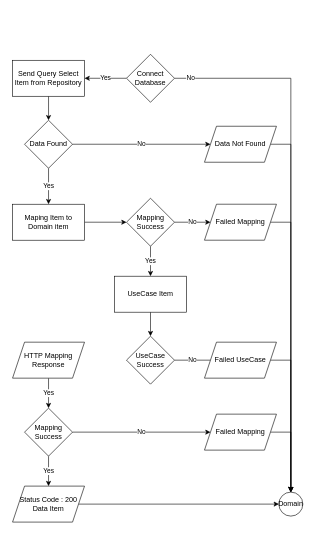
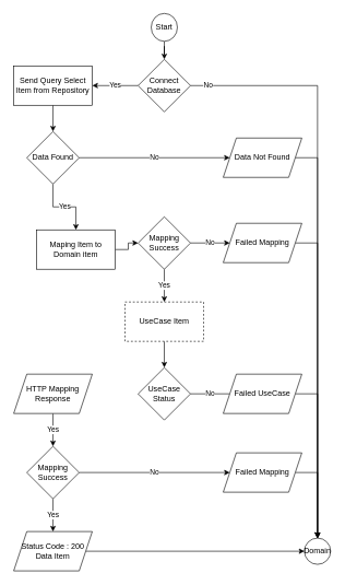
+ <mxCell id="3" value="Start" style="ellipse;whiteSpace=wrap;html=1;" parent="1" vertex="1"><mxGeometry x="230" y="20" width="40" height="42.5" as="geometry" /></mxCell>
+ <mxCell id="2" style="edgeStyle=orthogonalEdgeStyle;rounded=0;orthogonalLoop=1;jettySize=auto;html=1;exitX=0.5;exitY=1;exitDx=0;exitDy=0;" parent="1" source="3" target="6" edge="1"><mxGeometry relative="1" as="geometry" /></mxCell>
- <mxCell id="13" value="Maping Item to Domain item" style="whiteSpace=wrap;html=1;" parent="1" vertex="1"><mxGeometry x="20" y="340" width="120" height="60" as="geometry" /></mxCell>
+ <mxCell id="13" value="Maping Item to Domain item" style="whiteSpace=wrap;html=1;" parent="1" vertex="1"><mxGeometry x="55" y="350" width="120" height="60" as="geometry" /></mxCell>
- <mxCell id="15" value="UseCase Item" style="whiteSpace=wrap;html=1;" parent="1" vertex="1"><mxGeometry x="190" y="460" width="120" height="60" as="geometry" /></mxCell>
+ <mxCell id="15" value="UseCase Item" style="whiteSpace=wrap;html=1;dashed=1;" parent="1" vertex="1"><mxGeometry x="190" y="460" width="120" height="60" as="geometry" /></mxCell>
- <mxCell id="30" value="UseCase Success" style="rhombus;whiteSpace=wrap;html=1;" parent="1" vertex="1"><mxGeometry x="210" y="560" width="80" height="80" as="geometry" /></mxCell>
+ <mxCell id="30" value="UseCase Status" style="rhombus;whiteSpace=wrap;html=1;" parent="1" vertex="1"><mxGeometry x="210" y="560" width="80" height="80" as="geometry" /></mxCell>
